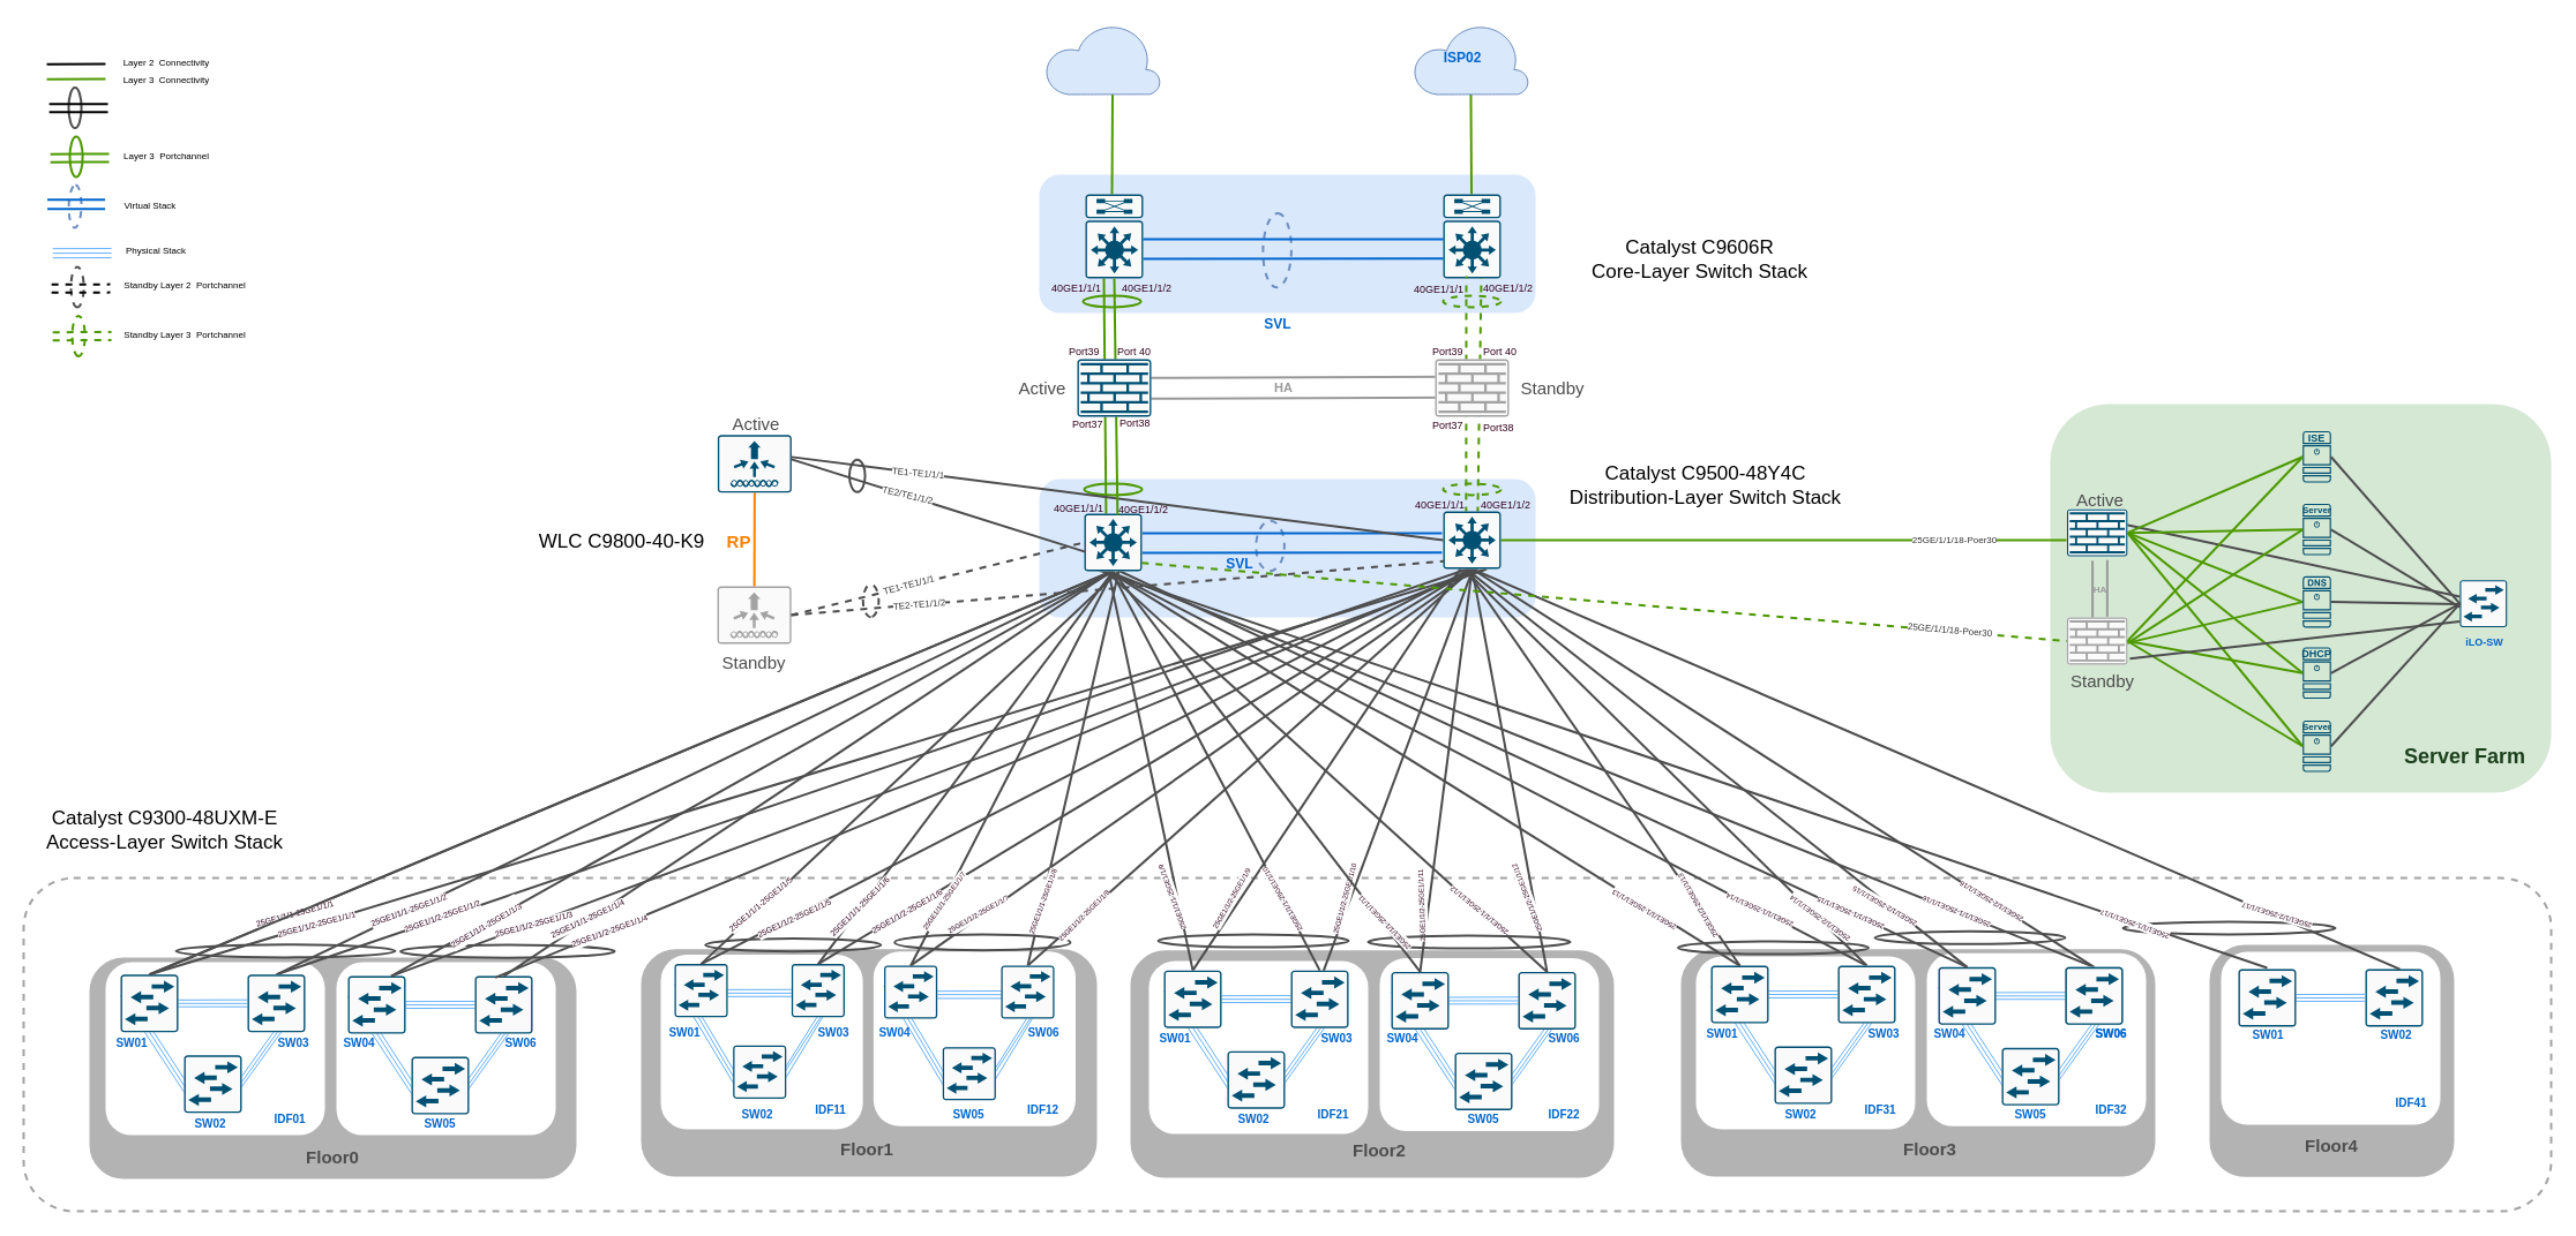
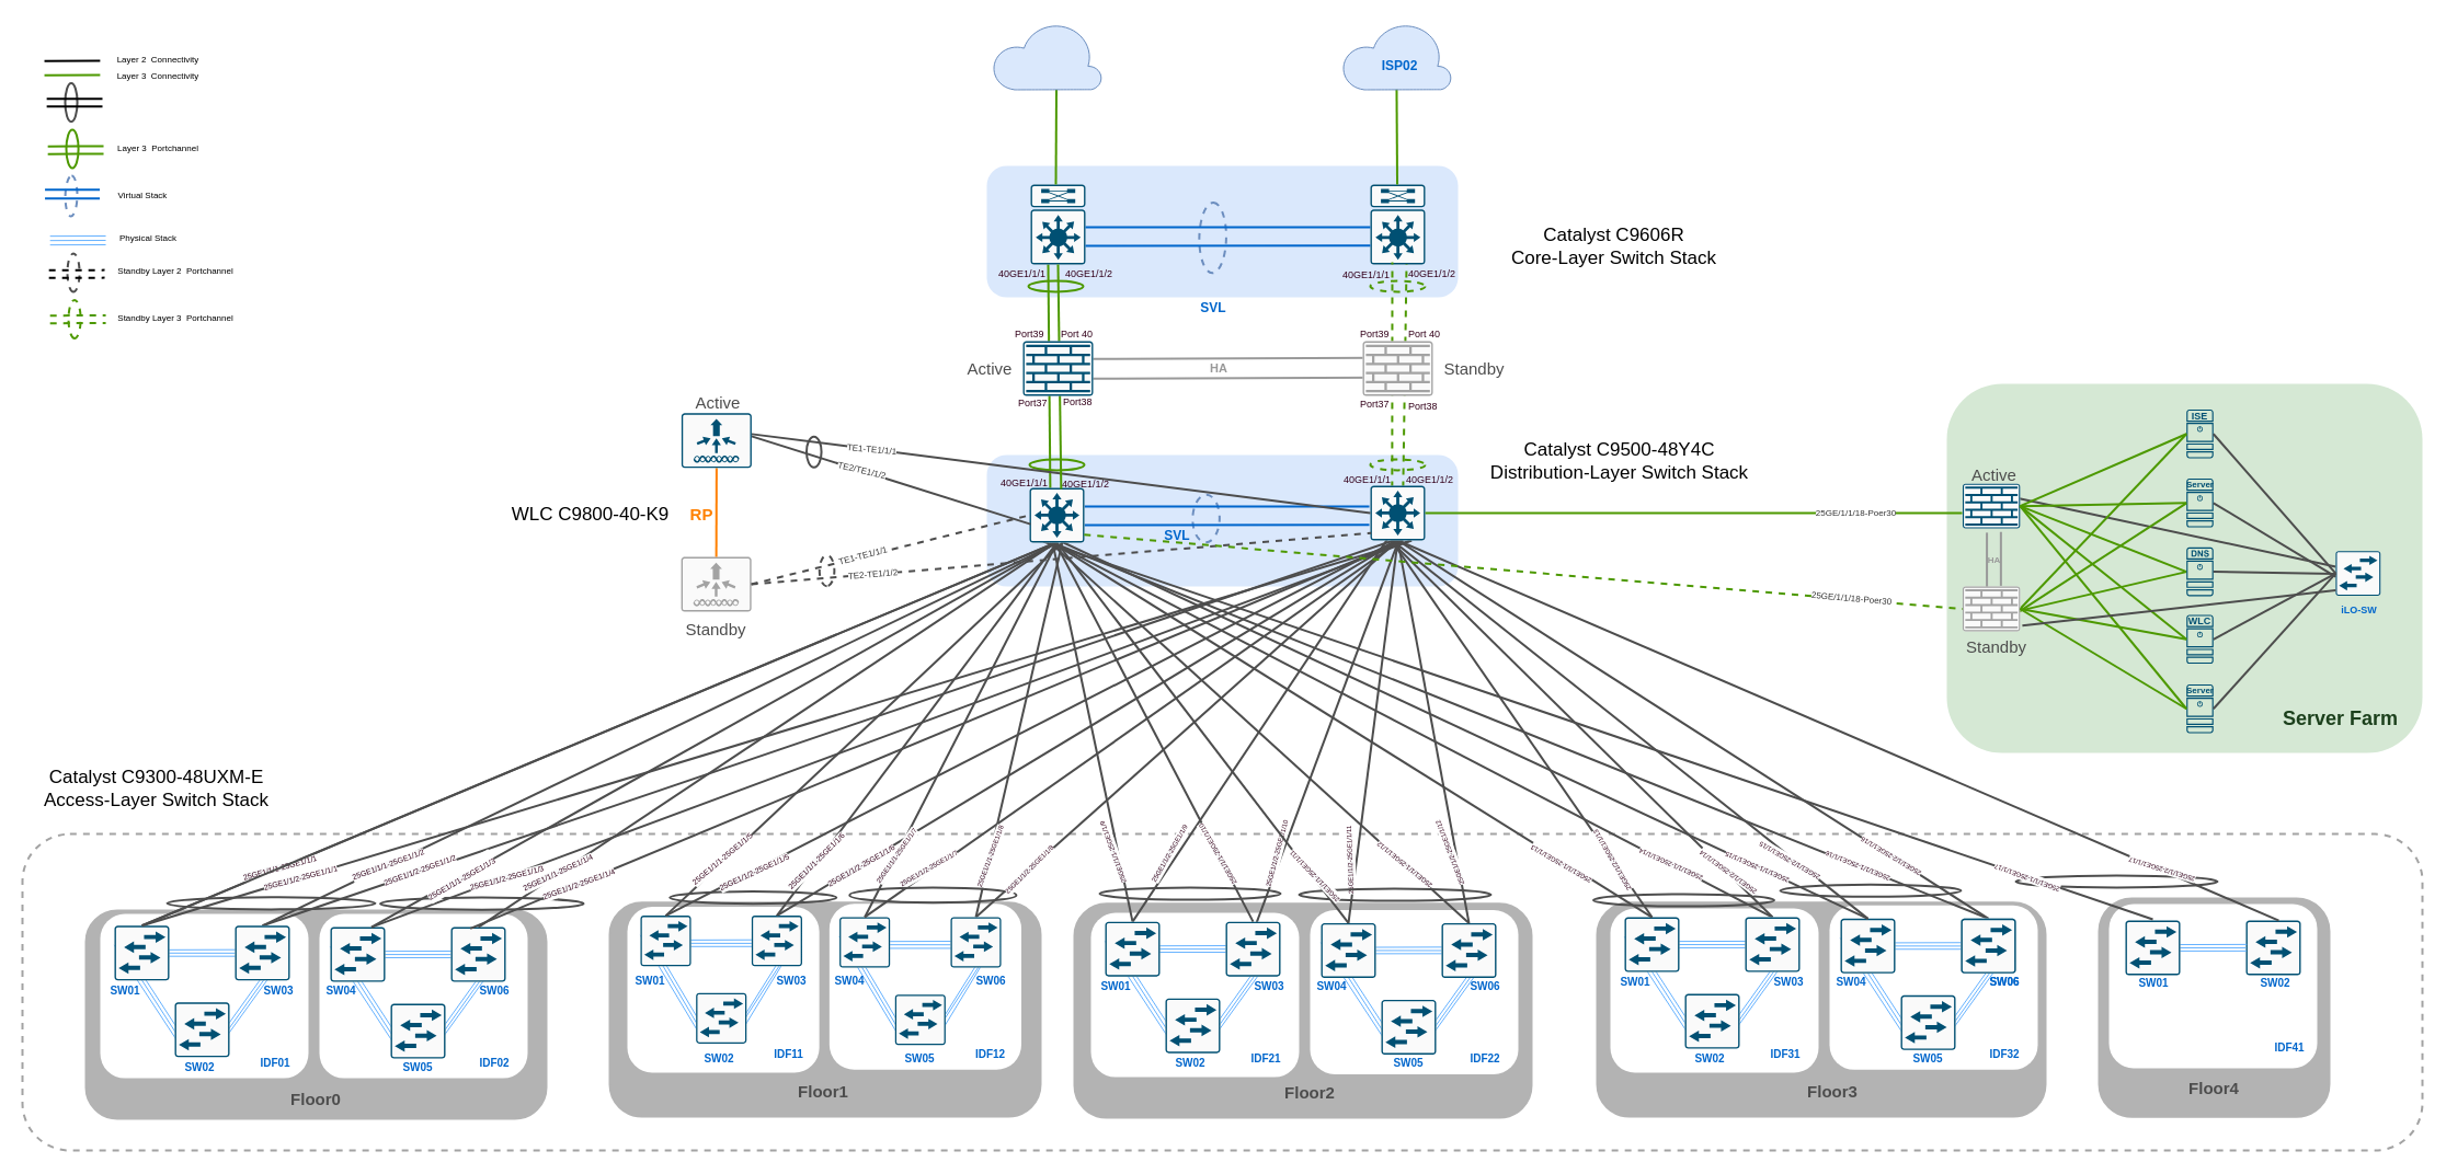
- <mxCell id="87" value="ISP02" style="text;html=1;strokeColor=none;fillColor=none;align=center;verticalAlign=middle;whiteSpace=wrap;rounded=0;fontColor=#0066CC;fontStyle=1" parent="1" vertex="1"><mxGeometry x="1237" y="35" width="60" height="30" as="geometry" /></mxCell>
+ <mxCell id="87" value="ISP02" style="text;html=1;strokeColor=none;fillColor=none;align=center;verticalAlign=middle;whiteSpace=wrap;rounded=0;fontColor=#0066CC;fontStyle=1" parent="1" vertex="1"><mxGeometry x="1247" y="45" width="60" height="30" as="geometry" /></mxCell>
- <mxCell id="359" value="DHCP" style="text;html=1;strokeColor=none;fillColor=none;align=center;verticalAlign=middle;whiteSpace=wrap;rounded=0;fontColor=#005073;fontSize=9;fontStyle=1" parent="357" vertex="1"><mxGeometry x="2.621" y="1.788" width="20.292" height="8.939" as="geometry" /></mxCell>
+ <mxCell id="359" value="WLC" style="text;html=1;strokeColor=none;fillColor=none;align=center;verticalAlign=middle;whiteSpace=wrap;rounded=0;fontColor=#005073;fontSize=9;fontStyle=1" parent="357" vertex="1"><mxGeometry x="2.621" y="1.788" width="20.292" height="8.939" as="geometry" /></mxCell>
+ <mxCell id="128" value="&lt;b&gt;&lt;font color=&quot;#0066cc&quot;&gt;IDF02&lt;/font&gt;&lt;/b&gt;" style="text;html=1;strokeColor=none;fillColor=none;align=center;verticalAlign=middle;whiteSpace=wrap;rounded=0;dashed=1;fontSize=10;fontColor=#004C99;" parent="1" vertex="1"><mxGeometry x="421" y="954.84" width="60" height="30" as="geometry" /></mxCell>
